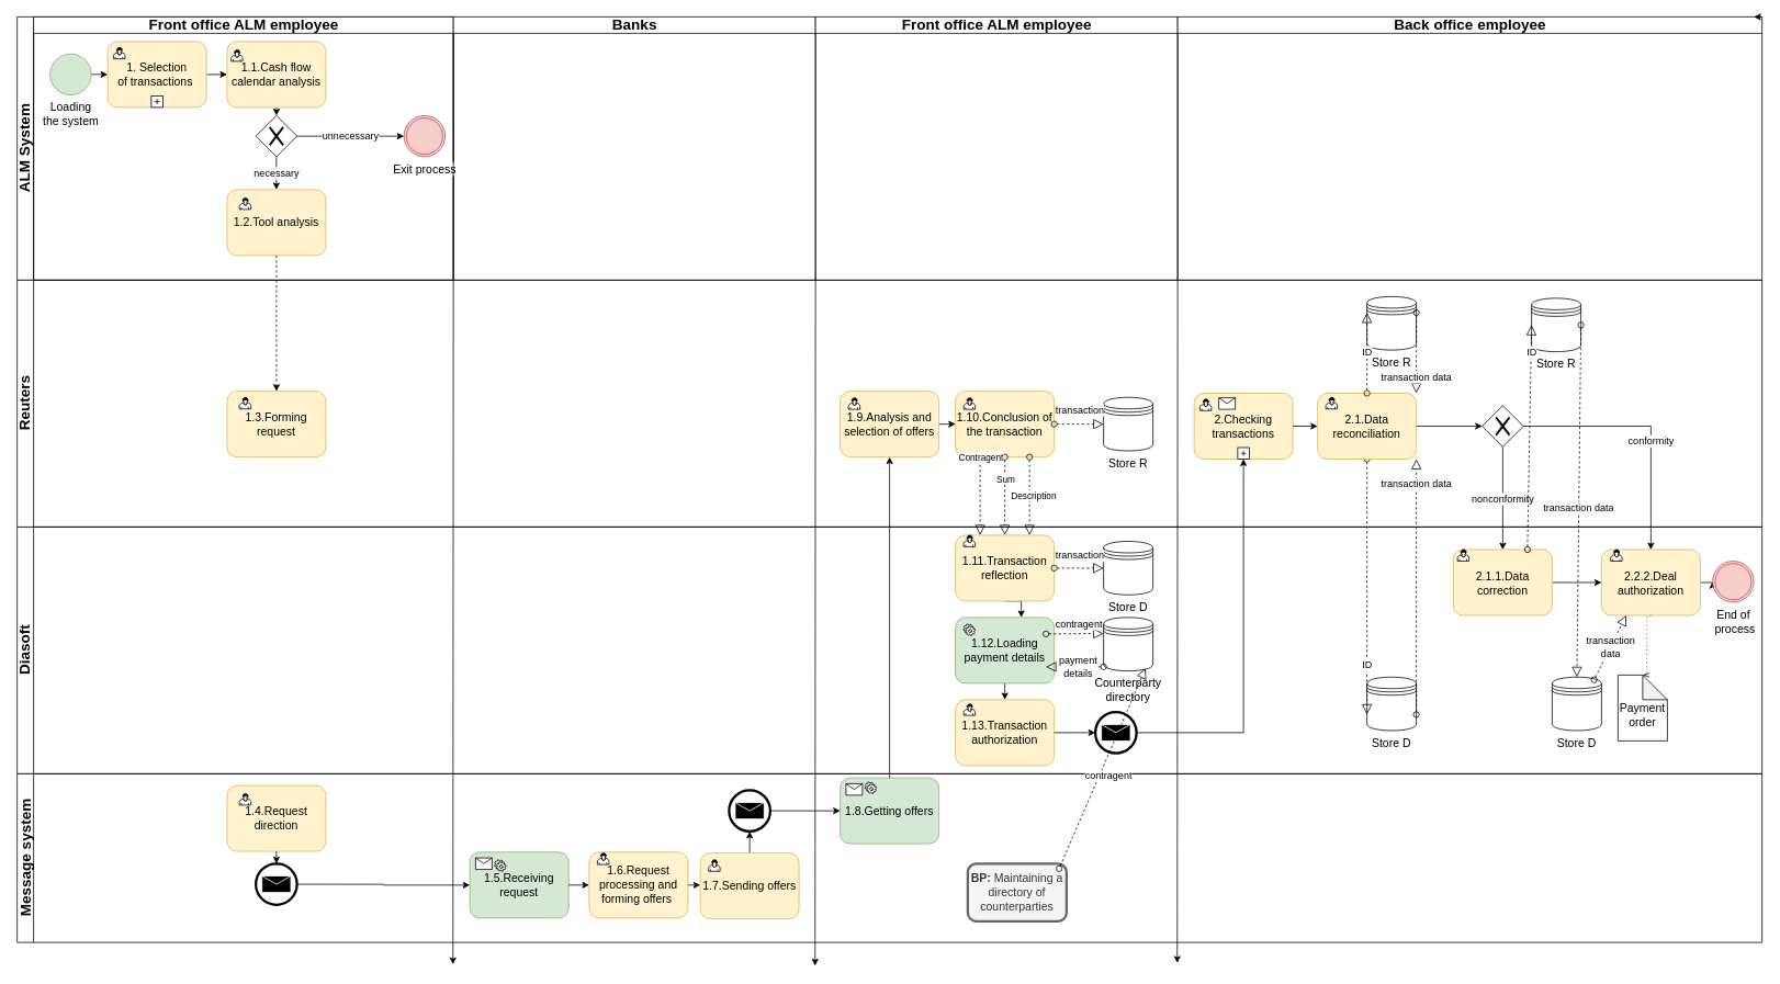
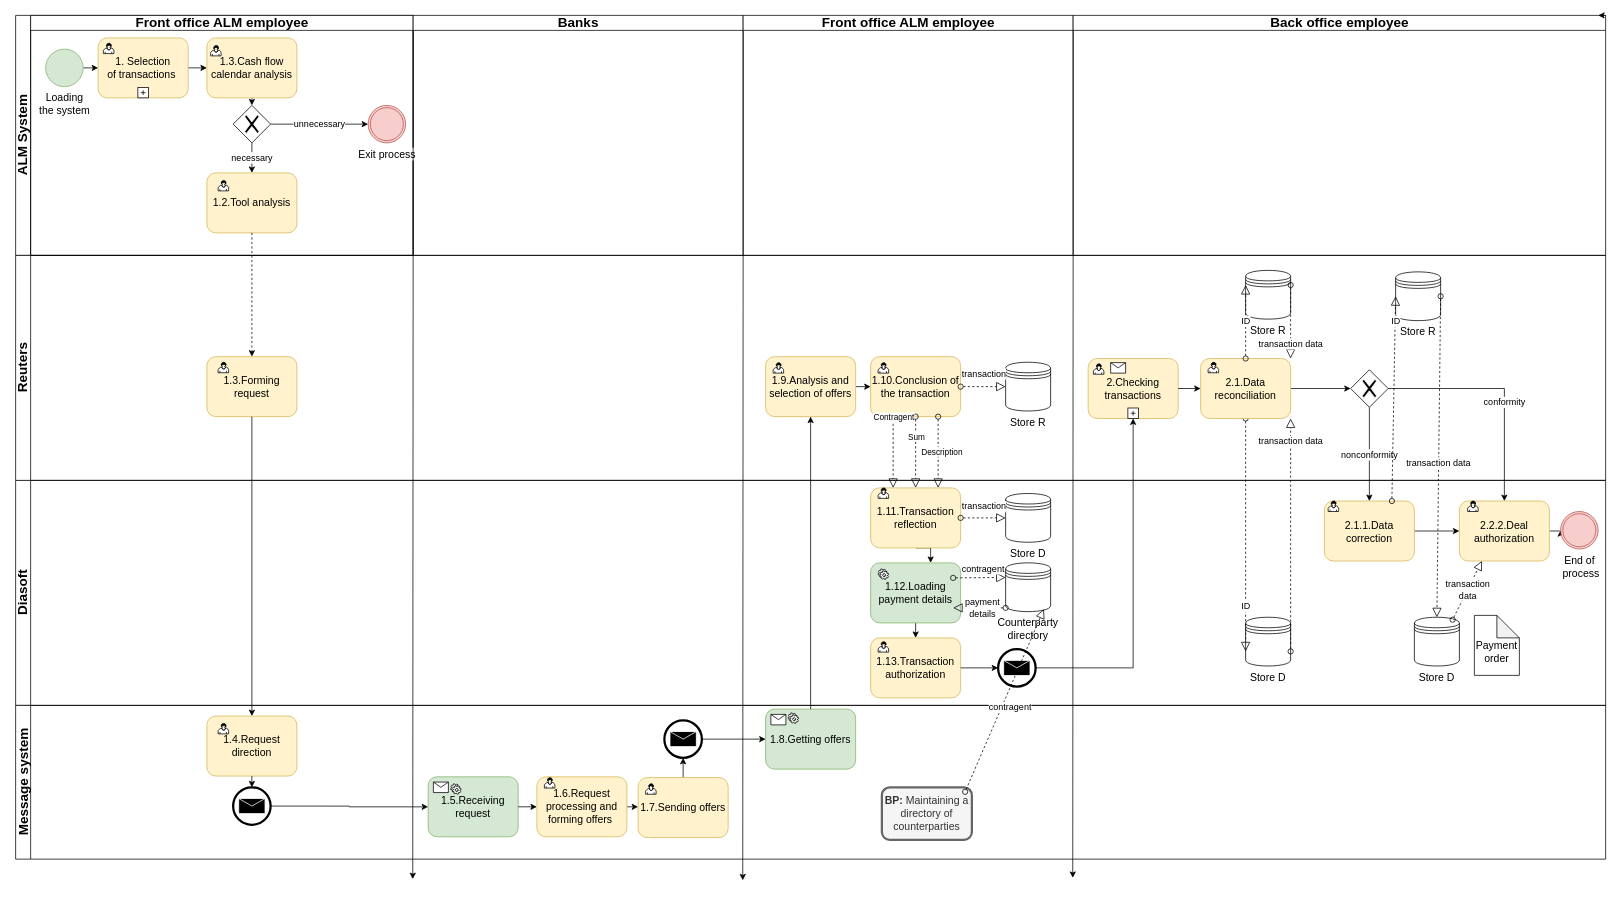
- <mxCell id="12" value="&lt;font style=&quot;font-size: 14px&quot;&gt;1.1.Cash flow calendar analysis&lt;/font&gt;" style="shape=ext;rounded=1;html=1;whiteSpace=wrap;fillColor=#fff2cc;strokeColor=#d6b656;" parent="3" vertex="1"><mxGeometry x="235" y="30" width="120" height="80" as="geometry" /></mxCell>
+ <mxCell id="12" value="&lt;font style=&quot;font-size: 14px&quot;&gt;1.3.Cash flow calendar analysis&lt;/font&gt;" style="shape=ext;rounded=1;html=1;whiteSpace=wrap;fillColor=#fff2cc;strokeColor=#d6b656;" parent="3" vertex="1"><mxGeometry x="235" y="30" width="120" height="80" as="geometry" /></mxCell>
- <mxCell id="49" value="" style="edgeStyle=elbowEdgeStyle;fontSize=12;html=1;endFill=0;startFill=0;endSize=6;startSize=6;dashed=1;dashPattern=1 4;endArrow=openThin;startArrow=none;exitX=0.5;exitY=1;exitDx=0;exitDy=0;entryX=0;entryY=0;entryDx=30.0;entryDy=0;entryPerimeter=0;" parent="20" source="42" target="44" edge="1"><mxGeometry width="160" relative="1" as="geometry"><mxPoint x="2005" y="182.5" as="sourcePoint" /><mxPoint x="2165" y="182.5" as="targetPoint" /></mxGeometry></mxCell>
+ <mxCell id="119" style="edgeStyle=orthogonalEdgeStyle;rounded=0;orthogonalLoop=1;jettySize=auto;html=1;exitX=0.5;exitY=1;exitDx=0;exitDy=0;entryX=0.5;entryY=0;entryDx=0;entryDy=0;" parent="1" source="51" target="87" edge="1"><mxGeometry relative="1" as="geometry" /></mxCell>
